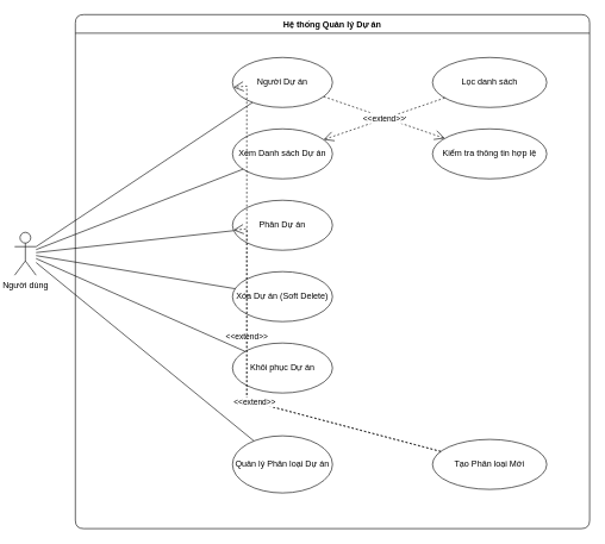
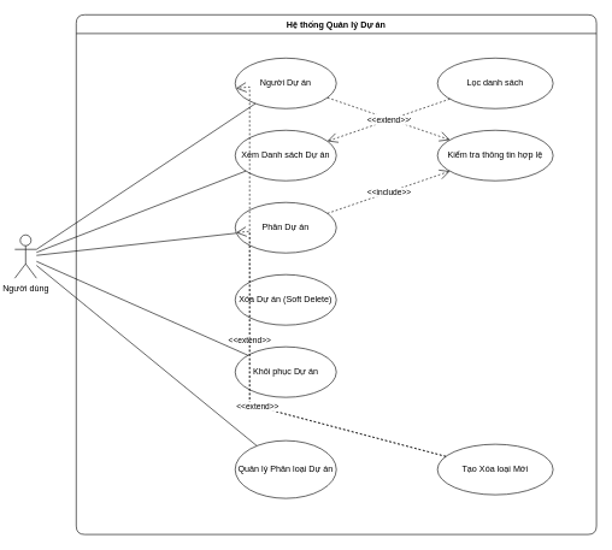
+ <mxCell id="20" value="&lt;div&gt;&amp;lt;&amp;lt;include&amp;gt;&amp;gt;&lt;/div&gt;" style="endArrow=open;endSize=12;dashed=1;html=1;rounded=0;" edge="1" parent="1" source="6" target="10"><mxGeometry width="100" height="100" relative="1" as="geometry"><mxPoint x="275" y="285" as="sourcePoint" /><mxPoint x="395" y="185" as="targetPoint" /></mxGeometry></mxCell>
- <mxCell id="16" value="" style="endArrow=none;html=1;rounded=0;" edge="1" parent="1" source="2" target="7"><mxGeometry width="50" height="50" relative="1" as="geometry"><mxPoint x="35" y="360" as="sourcePoint" /><mxPoint x="115" y="375" as="targetPoint" /></mxGeometry></mxCell>
- <mxCell id="12" value="Tạo Phân loại Mới" style="ellipse;whiteSpace=wrap;html=1;" vertex="1" parent="3"><mxGeometry x="500" y="595" width="160" height="70" as="geometry" /></mxCell>
+ <mxCell id="12" value="Tạo Xóa loại Mới" style="ellipse;whiteSpace=wrap;html=1;" vertex="1" parent="3"><mxGeometry x="500" y="595" width="160" height="70" as="geometry" /></mxCell>
